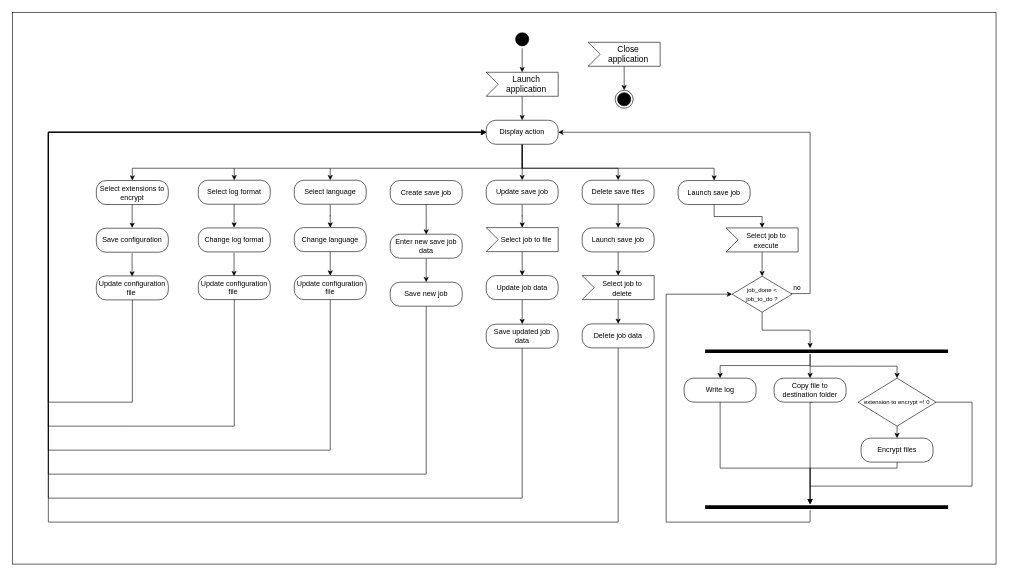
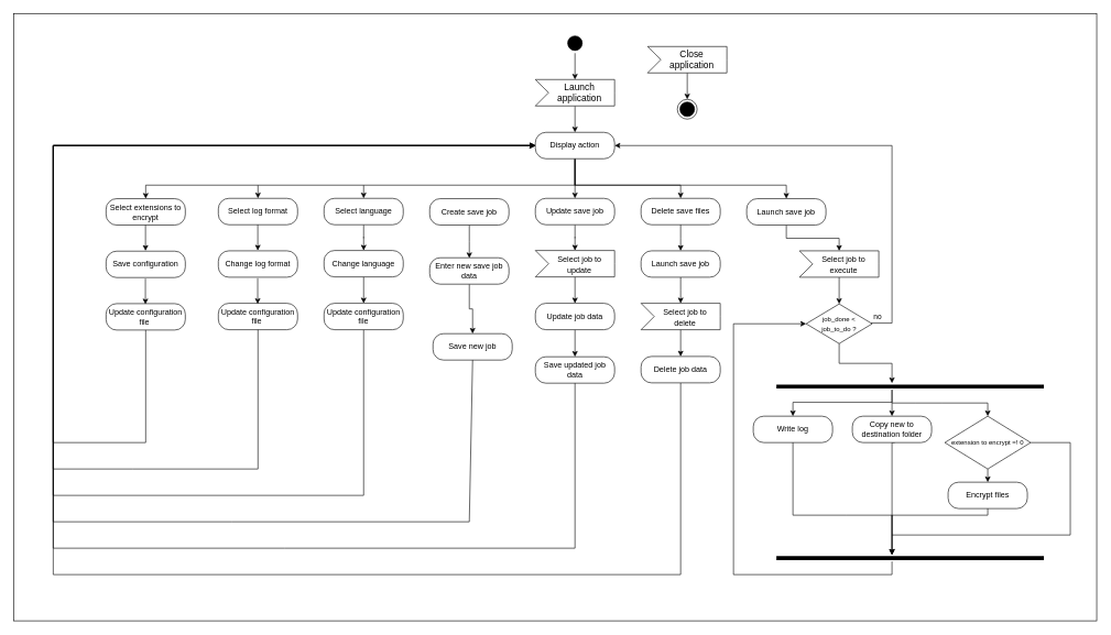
- <mxCell id="53" value="&lt;font style=&quot;font-size: 12px;&quot;&gt;Select job to file&lt;/font&gt;" style="html=1;shape=mxgraph.infographic.ribbonSimple;notch1=20;notch2=0;align=center;verticalAlign=middle;fontSize=14;fontStyle=0;fillColor=#FFFFFF;flipH=0;spacingRight=0;spacingLeft=14;whiteSpace=wrap;strokeColor=#000000;" parent="1" vertex="1"><mxGeometry x="810" y="379" width="120" height="40" as="geometry" /></mxCell>
+ <mxCell id="53" value="&lt;font style=&quot;font-size: 12px;&quot;&gt;Select job to update&lt;/font&gt;" style="html=1;shape=mxgraph.infographic.ribbonSimple;notch1=20;notch2=0;align=center;verticalAlign=middle;fontSize=14;fontStyle=0;fillColor=#FFFFFF;flipH=0;spacingRight=0;spacingLeft=14;whiteSpace=wrap;strokeColor=#000000;" parent="1" vertex="1"><mxGeometry x="810" y="379" width="120" height="40" as="geometry" /></mxCell>
- <mxCell id="36" value="Save new job" style="rounded=1;whiteSpace=wrap;html=1;arcSize=40;fontColor=#000000;fillColor=#ffffff;strokeColor=#000000;" parent="1" vertex="1"><mxGeometry x="650" y="470" width="120" height="40" as="geometry" /></mxCell>
+ <mxCell id="36" value="Save new job" style="rounded=1;whiteSpace=wrap;html=1;arcSize=40;fontColor=#000000;fillColor=#ffffff;strokeColor=#000000;" parent="1" vertex="1"><mxGeometry x="655" y="505" width="120" height="40" as="geometry" /></mxCell>
- <mxCell id="32" value="Copy file to destination folder" style="rounded=1;whiteSpace=wrap;html=1;arcSize=40;fontColor=#000000;fillColor=#ffffff;strokeColor=#000000;" parent="1" vertex="1"><mxGeometry x="1290" y="630" width="120" height="40" as="geometry" /></mxCell>
+ <mxCell id="32" value="Copy new to destination folder" style="rounded=1;whiteSpace=wrap;html=1;arcSize=40;fontColor=#000000;fillColor=#ffffff;strokeColor=#000000;" parent="1" vertex="1"><mxGeometry x="1290" y="630" width="120" height="40" as="geometry" /></mxCell>
